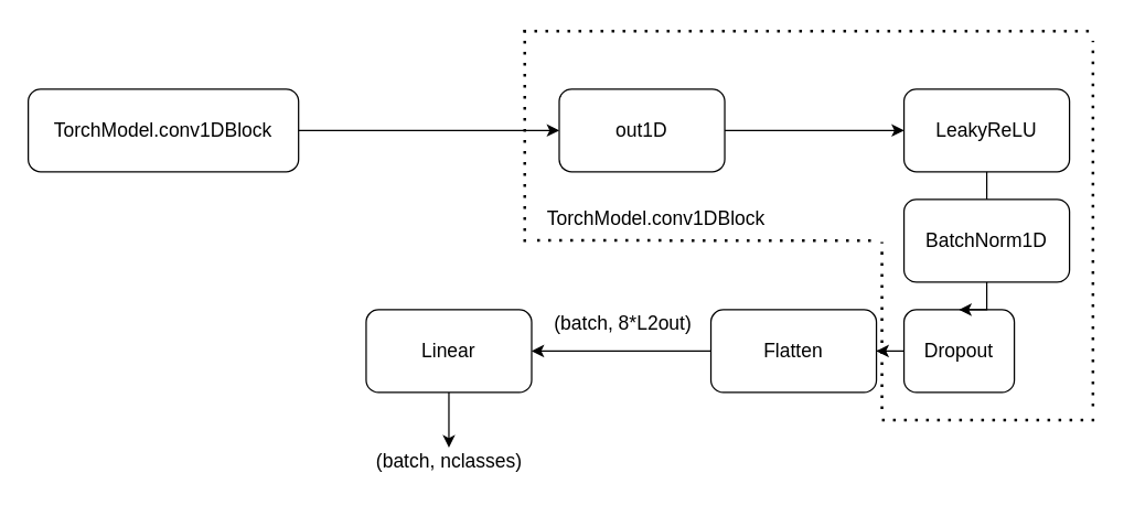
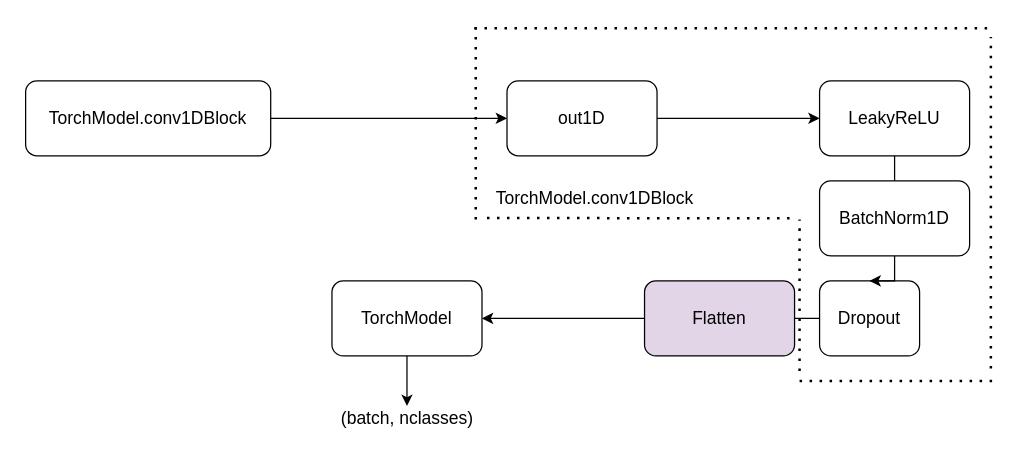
- <mxCell id="14" value="(batch, 8*L2out)" style="text;html=1;align=center;verticalAlign=middle;resizable=0;points=[];autosize=1;strokeColor=none;fontSize=14;" vertex="1" parent="1"><mxGeometry x="396" y="224" width="110" height="20" as="geometry" /></mxCell>
- <mxCell id="13" value="Linear" style="rounded=1;whiteSpace=wrap;html=1;fontSize=14;" vertex="1" parent="1"><mxGeometry x="265" y="224" width="120" height="60" as="geometry" /></mxCell>
+ <mxCell id="13" value="TorchModel" style="rounded=1;whiteSpace=wrap;html=1;fontSize=14;" vertex="1" parent="1"><mxGeometry x="265" y="224" width="120" height="60" as="geometry" /></mxCell>
- <mxCell id="11" value="Flatten" style="rounded=1;whiteSpace=wrap;html=1;fontSize=14;" vertex="1" parent="1"><mxGeometry x="515" y="224" width="120" height="60" as="geometry" /></mxCell>
+ <mxCell id="11" value="Flatten" style="rounded=1;whiteSpace=wrap;html=1;fontSize=14;fillColor=#e1d5e7;" vertex="1" parent="1"><mxGeometry x="515" y="224" width="120" height="60" as="geometry" /></mxCell>
- <mxCell id="4" value="" style="edgeStyle=orthogonalEdgeStyle;rounded=0;orthogonalLoop=1;jettySize=auto;html=1;fontSize=14;" edge="1" parent="1" source="5" target="11"><mxGeometry relative="1" as="geometry" /></mxCell>
+ <mxCell id="4" value="" style="edgeStyle=orthogonalEdgeStyle;rounded=0;orthogonalLoop=1;jettySize=auto;html=1;fontSize=14;endArrow=none;" edge="1" parent="1" source="5" target="11"><mxGeometry relative="1" as="geometry" /></mxCell>
